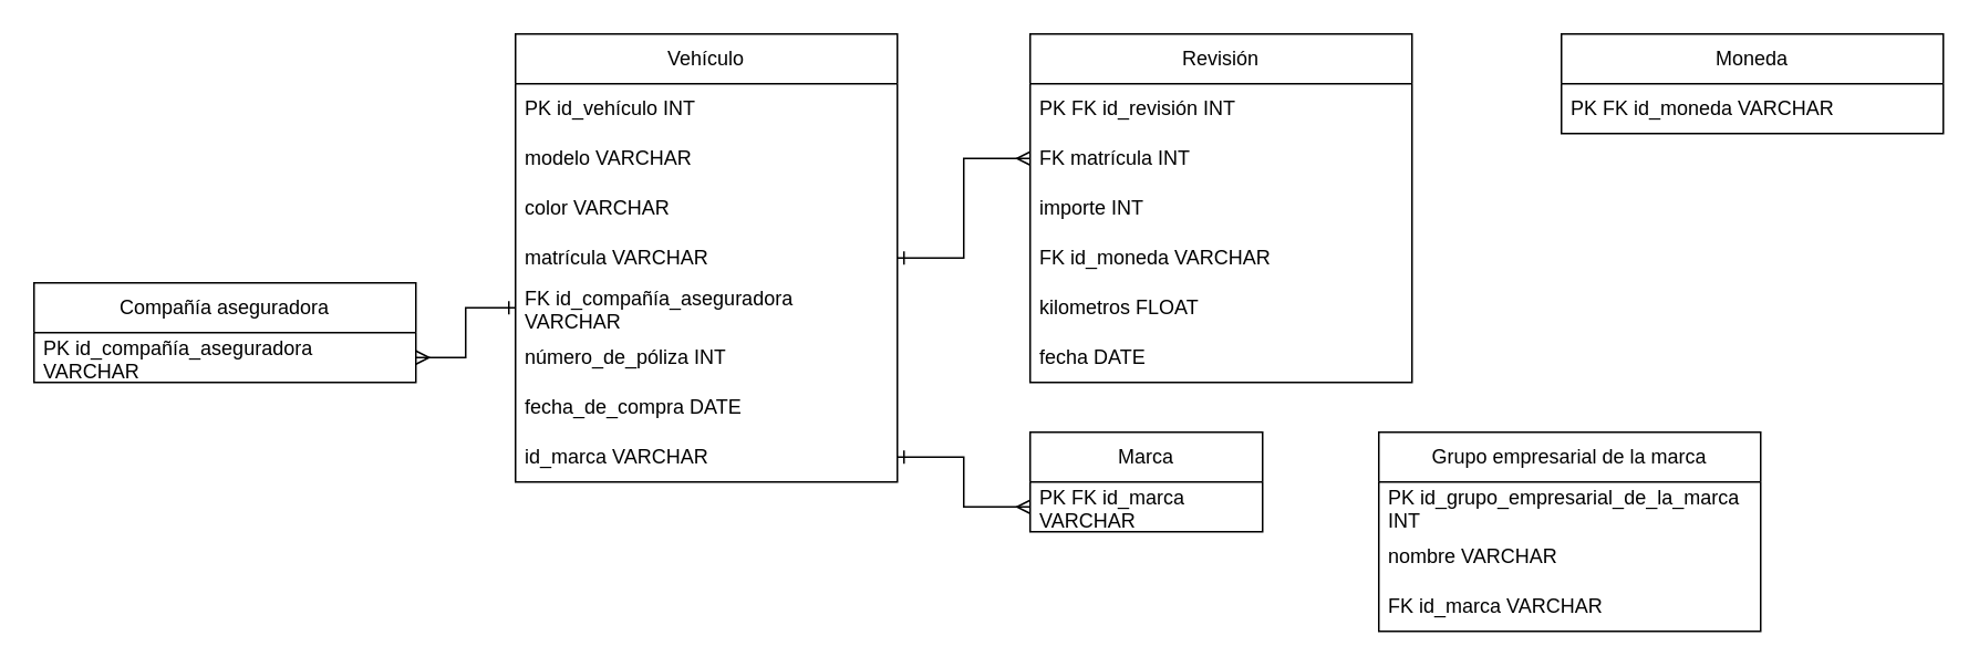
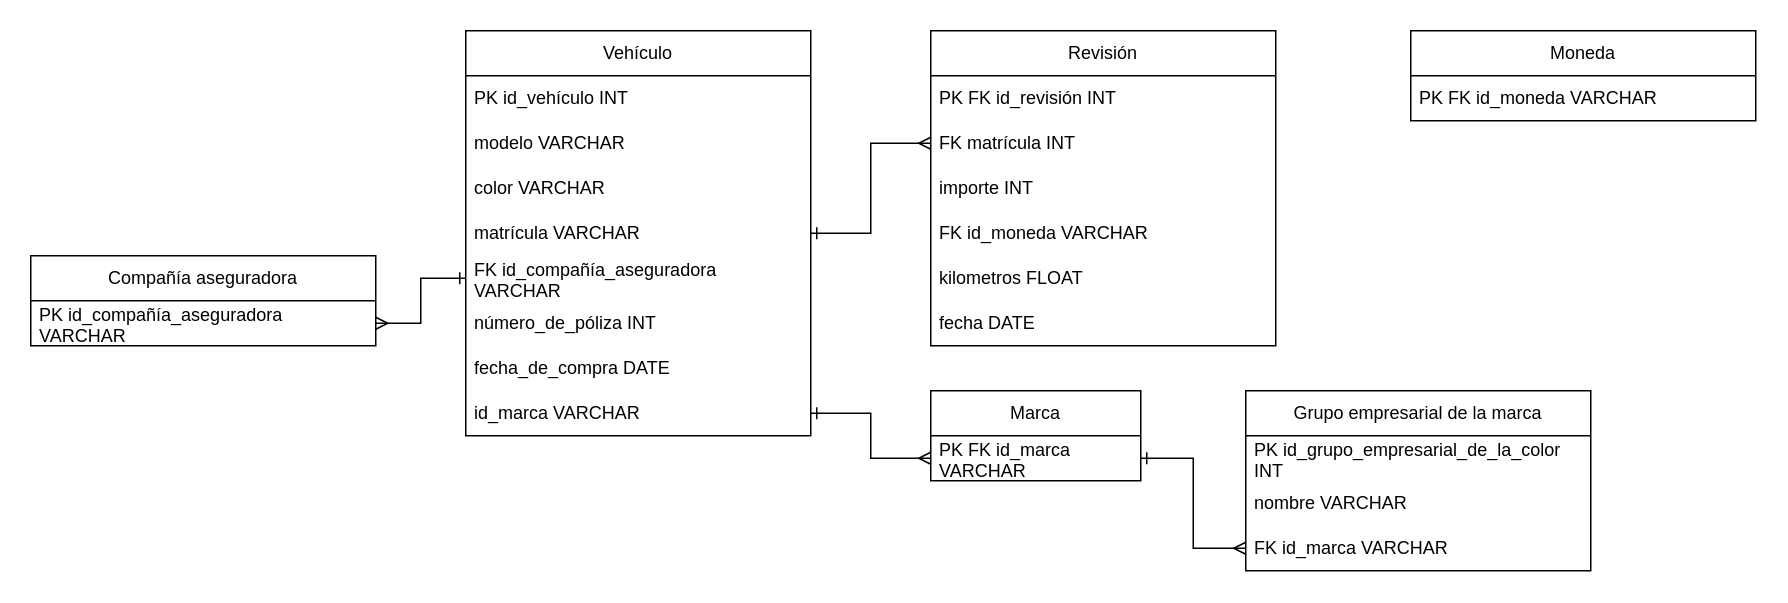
- <mxCell id="14" value="PK id_grupo_empresarial_de_la_marca INT" style="text;strokeColor=none;fillColor=none;align=left;verticalAlign=middle;spacingLeft=4;spacingRight=4;overflow=hidden;points=[[0,0.5],[1,0.5]];portConstraint=eastwest;rotatable=0;whiteSpace=wrap;html=1;" parent="13" vertex="1"><mxGeometry y="30" width="230" height="30" as="geometry" /></mxCell>
+ <mxCell id="14" value="PK id_grupo_empresarial_de_la_color INT" style="text;strokeColor=none;fillColor=none;align=left;verticalAlign=middle;spacingLeft=4;spacingRight=4;overflow=hidden;points=[[0,0.5],[1,0.5]];portConstraint=eastwest;rotatable=0;whiteSpace=wrap;html=1;" parent="13" vertex="1"><mxGeometry y="30" width="230" height="30" as="geometry" /></mxCell>
+ <mxCell id="29" style="edgeStyle=orthogonalEdgeStyle;rounded=0;orthogonalLoop=1;jettySize=auto;html=1;exitX=1;exitY=0.5;exitDx=0;exitDy=0;startArrow=ERone;startFill=0;endArrow=ERmany;endFill=0;" parent="1" source="12" target="16" edge="1"><mxGeometry relative="1" as="geometry" /></mxCell>
